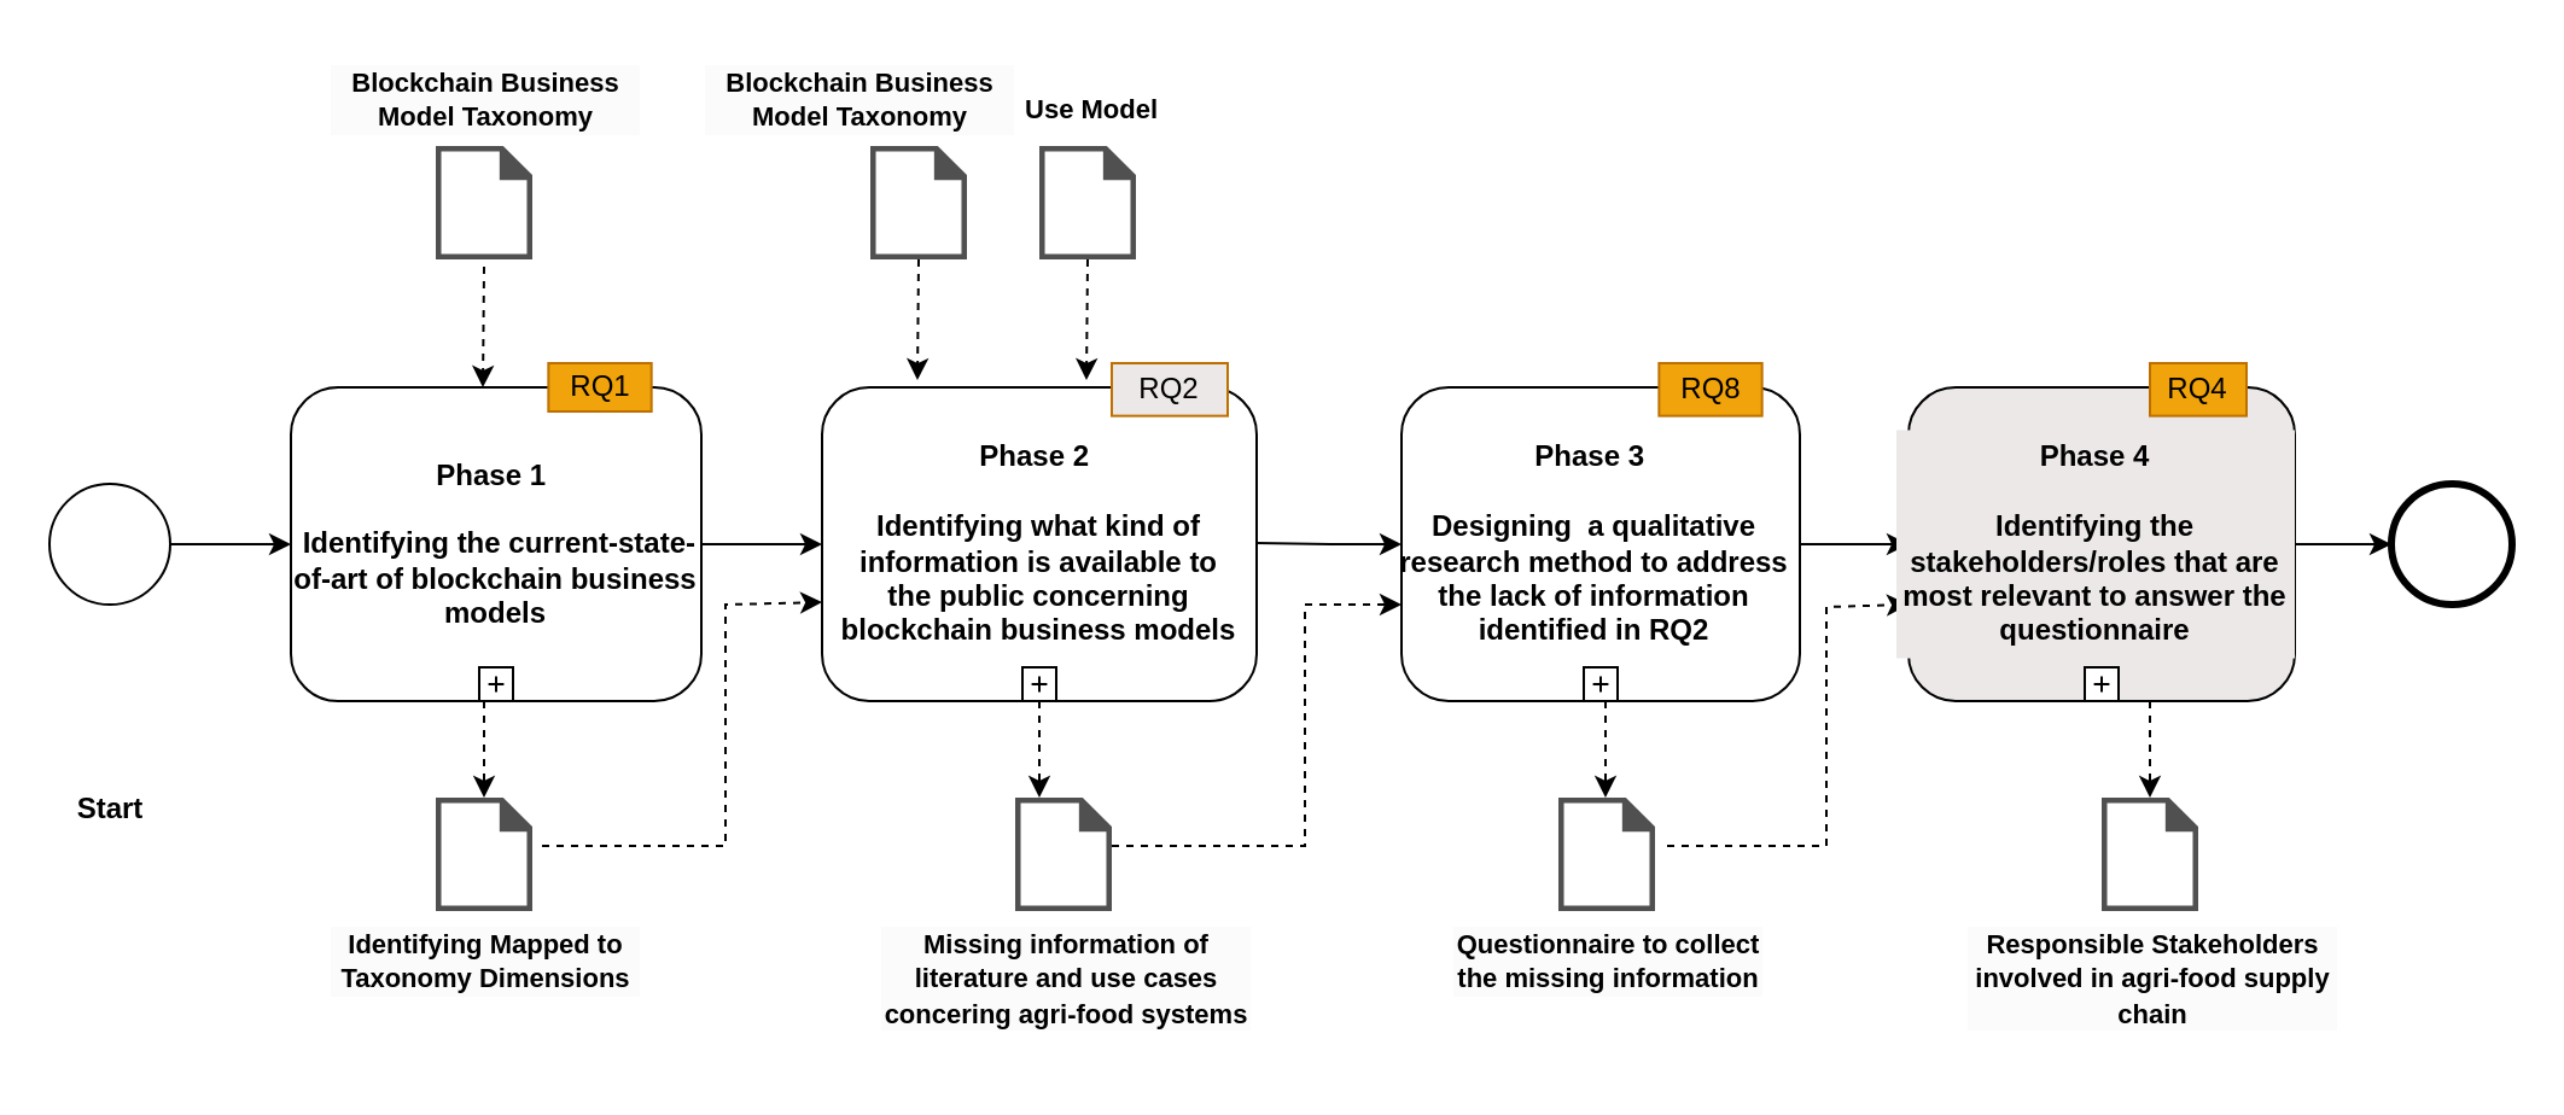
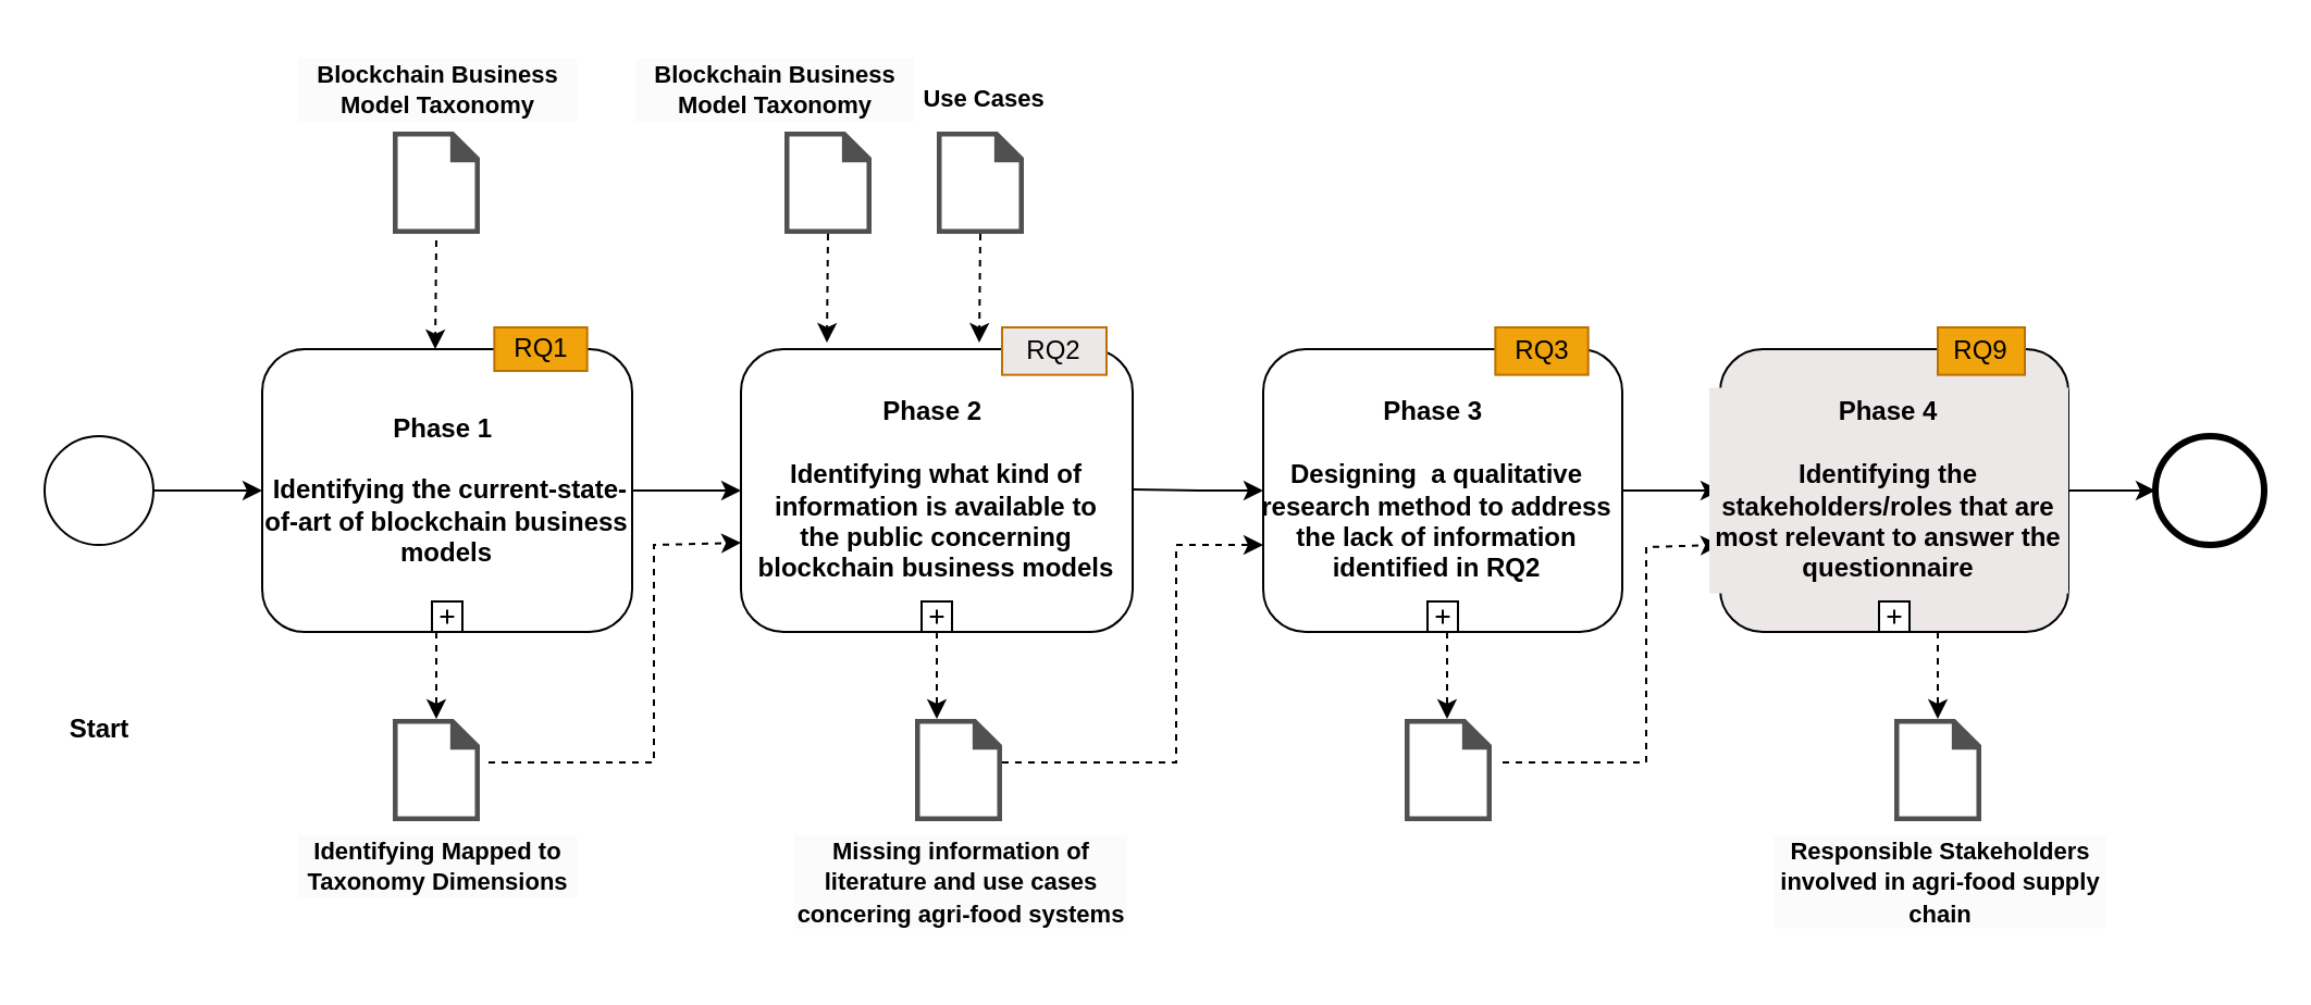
- <mxCell id="12" value="&lt;b&gt;&lt;font style=&quot;font-size: 11px;&quot;&gt;&amp;nbsp;Use Model&lt;/font&gt;&lt;/b&gt;" style="text;html=1;align=center;verticalAlign=middle;resizable=0;points=[];autosize=1;strokeColor=none;fillColor=none;container=0;" parent="1" vertex="1"><mxGeometry x="410" y="30" width="80" height="30" as="geometry" /></mxCell>
+ <mxCell id="12" value="&lt;b&gt;&lt;font style=&quot;font-size: 11px;&quot;&gt;&amp;nbsp;Use Cases&lt;/font&gt;&lt;/b&gt;" style="text;html=1;align=center;verticalAlign=middle;resizable=0;points=[];autosize=1;strokeColor=none;fillColor=none;container=0;" parent="1" vertex="1"><mxGeometry x="410" y="30" width="80" height="30" as="geometry" /></mxCell>
- <mxCell id="41" value="RQ8" style="rounded=0;whiteSpace=wrap;html=1;fillColor=#f0a30a;fontColor=#000000;strokeColor=#BD7000;container=0;" parent="1" vertex="1"><mxGeometry x="686.67" y="150" width="42.67" height="21.82" as="geometry" /></mxCell>
+ <mxCell id="41" value="RQ3" style="rounded=0;whiteSpace=wrap;html=1;fillColor=#f0a30a;fontColor=#000000;strokeColor=#BD7000;container=0;" parent="1" vertex="1"><mxGeometry x="686.67" y="150" width="42.67" height="21.82" as="geometry" /></mxCell>
- <mxCell id="44" value="RQ4" style="rounded=0;whiteSpace=wrap;html=1;fillColor=#f0a30a;fontColor=#000000;strokeColor=#BD7000;container=0;" parent="1" vertex="1"><mxGeometry x="890" y="150" width="40" height="21.82" as="geometry" /></mxCell>
+ <mxCell id="44" value="RQ9" style="rounded=0;whiteSpace=wrap;html=1;fillColor=#f0a30a;fontColor=#000000;strokeColor=#BD7000;container=0;" parent="1" vertex="1"><mxGeometry x="890" y="150" width="40" height="21.82" as="geometry" /></mxCell>
- <mxCell id="19" value="&lt;div style=&quot;forced-color-adjust: none; color: rgb(0, 0, 0); font-family: Helvetica; font-style: normal; font-variant-ligatures: normal; font-variant-caps: normal; letter-spacing: normal; orphans: 2; text-align: center; text-indent: 0px; text-transform: none; widows: 2; word-spacing: 0px; -webkit-text-stroke-width: 0px; white-space: normal; background-color: rgb(251, 251, 251); text-decoration-thickness: initial; text-decoration-style: initial; text-decoration-color: initial;&quot;&gt;&lt;span style=&quot;font-size: 11px;&quot;&gt;&lt;b&gt;Questionnaire to collect the missing information&lt;/b&gt;&lt;/span&gt;&lt;/div&gt;" style="text;whiteSpace=wrap;html=1;container=0;" parent="1" vertex="1"><mxGeometry x="600" y="377" width="130" height="40" as="geometry" /></mxCell>
